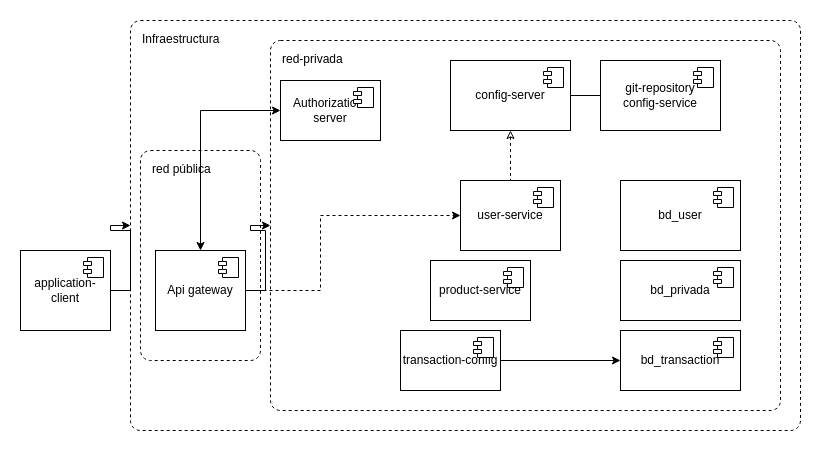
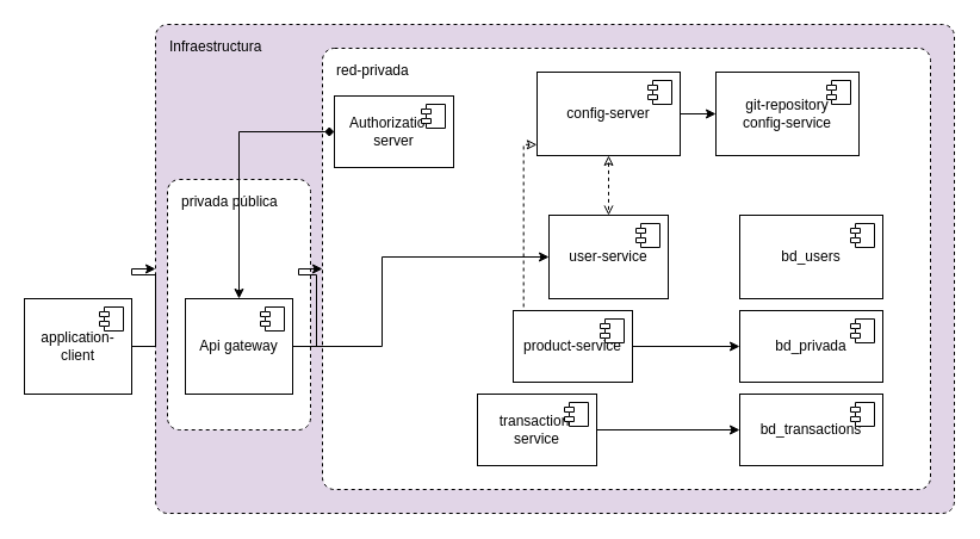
- <mxCell id="2" value="Infraestructura" style="dashed=1;rounded=1;absoluteArcSize=1;arcSize=20;html=1;verticalAlign=top;align=left;spacingTop=5;spacingLeft=10;whiteSpace=wrap;" vertex="1" parent="1"><mxGeometry x="130" y="20" width="670" height="410" as="geometry" /></mxCell>
+ <mxCell id="2" value="Infraestructura" style="dashed=1;rounded=1;absoluteArcSize=1;arcSize=20;html=1;verticalAlign=top;align=left;spacingTop=5;spacingLeft=10;whiteSpace=wrap;fillColor=#e1d5e7;" vertex="1" parent="1"><mxGeometry x="130" y="20" width="670" height="410" as="geometry" /></mxCell>
- <mxCell id="31" style="edgeStyle=orthogonalEdgeStyle;rounded=0;orthogonalLoop=1;jettySize=auto;html=1;entryX=0;entryY=0.5;entryDx=0;entryDy=0;endArrow=none;" edge="1" parent="1" source="33" target="29"><mxGeometry relative="1" as="geometry" /></mxCell>
+ <mxCell id="31" style="edgeStyle=orthogonalEdgeStyle;rounded=0;orthogonalLoop=1;jettySize=auto;html=1;entryX=0;entryY=0.5;entryDx=0;entryDy=0;" edge="1" parent="1" source="33" target="29"><mxGeometry relative="1" as="geometry" /></mxCell>
- <mxCell id="15" style="edgeStyle=orthogonalEdgeStyle;rounded=0;orthogonalLoop=1;jettySize=auto;html=1;entryX=0;entryY=0.5;entryDx=0;entryDy=0;exitX=0.5;exitY=0;exitDx=0;exitDy=0;endArrow=classic;endFill=1;jumpStyle=none;strokeColor=default;startArrow=classic;startFill=1;" edge="1" parent="1" source="16" target="21"><mxGeometry relative="1" as="geometry" /></mxCell>
+ <mxCell id="15" style="edgeStyle=orthogonalEdgeStyle;rounded=0;orthogonalLoop=1;jettySize=auto;html=1;entryX=0;entryY=0.5;entryDx=0;entryDy=0;exitX=0.5;exitY=0;exitDx=0;exitDy=0;endArrow=diamond;endFill=1;jumpStyle=none;strokeColor=default;startArrow=classic;startFill=1;" edge="1" parent="1" source="16" target="21"><mxGeometry relative="1" as="geometry" /></mxCell>
- <mxCell id="3" value="red pública" style="dashed=1;rounded=1;absoluteArcSize=1;arcSize=20;html=1;verticalAlign=top;align=left;spacingTop=5;spacingLeft=10;whiteSpace=wrap;" vertex="1" parent="1"><mxGeometry x="140" y="150" width="120" height="210" as="geometry" /></mxCell>
+ <mxCell id="3" value="privada pública" style="dashed=1;rounded=1;absoluteArcSize=1;arcSize=20;html=1;verticalAlign=top;align=left;spacingTop=5;spacingLeft=10;whiteSpace=wrap;" vertex="1" parent="1"><mxGeometry x="140" y="150" width="120" height="210" as="geometry" /></mxCell>
- <mxCell id="32" style="edgeStyle=orthogonalEdgeStyle;rounded=0;orthogonalLoop=1;jettySize=auto;html=1;entryX=0.5;entryY=0;entryDx=0;entryDy=0;dashed=1;startArrow=classic;startFill=0;endArrow=none;endFill=1;" edge="1" parent="1" source="33" target="5"><mxGeometry relative="1" as="geometry" /></mxCell>
+ <mxCell id="32" style="edgeStyle=orthogonalEdgeStyle;rounded=0;orthogonalLoop=1;jettySize=auto;html=1;entryX=0.5;entryY=0;entryDx=0;entryDy=0;dashed=1;startArrow=classic;startFill=0;endArrow=open;endFill=1;" edge="1" parent="1" source="33" target="5"><mxGeometry relative="1" as="geometry" /></mxCell>
+ <mxCell id="35" style="edgeStyle=orthogonalEdgeStyle;rounded=0;orthogonalLoop=1;jettySize=auto;html=1;entryX=0.087;entryY=-0.022;entryDx=0;entryDy=0;entryPerimeter=0;exitX=-0.001;exitY=0.869;exitDx=0;exitDy=0;exitPerimeter=0;dashed=1;startArrow=classic;startFill=0;endArrow=none;" edge="1" parent="1" source="33" target="8"><mxGeometry relative="1" as="geometry"><Array as="points"><mxPoint x="439" y="121" /></Array></mxGeometry></mxCell>
- <mxCell id="13" style="edgeStyle=orthogonalEdgeStyle;rounded=0;orthogonalLoop=1;jettySize=auto;html=1;entryX=0;entryY=0.5;entryDx=0;entryDy=0;dashed=1;" edge="1" parent="1" source="16" target="5"><mxGeometry relative="1" as="geometry"><Array as="points"><mxPoint x="320" y="290" /><mxPoint x="320" y="215" /></Array></mxGeometry></mxCell>
+ <mxCell id="13" style="edgeStyle=orthogonalEdgeStyle;rounded=0;orthogonalLoop=1;jettySize=auto;html=1;entryX=0;entryY=0.5;entryDx=0;entryDy=0;" edge="1" parent="1" source="16" target="5"><mxGeometry relative="1" as="geometry"><Array as="points"><mxPoint x="320" y="290" /><mxPoint x="320" y="215" /></Array></mxGeometry></mxCell>
- <mxCell id="23" value="bd_user" style="html=1;dropTarget=0;whiteSpace=wrap;" vertex="1" parent="1"><mxGeometry x="620" y="180" width="120" height="70" as="geometry" /></mxCell>
+ <mxCell id="23" value="bd_users" style="html=1;dropTarget=0;whiteSpace=wrap;" vertex="1" parent="1"><mxGeometry x="620" y="180" width="120" height="70" as="geometry" /></mxCell>
+ <mxCell id="7" style="edgeStyle=orthogonalEdgeStyle;rounded=0;orthogonalLoop=1;jettySize=auto;html=1;entryX=0;entryY=0.5;entryDx=0;entryDy=0;" edge="1" parent="1" source="8" target="25"><mxGeometry relative="1" as="geometry" /></mxCell>
- <mxCell id="11" value="transaction-config" style="html=1;dropTarget=0;whiteSpace=wrap;" vertex="1" parent="1"><mxGeometry x="400" y="330" width="100" height="60" as="geometry" /></mxCell>
+ <mxCell id="11" value="transaction-service" style="html=1;dropTarget=0;whiteSpace=wrap;" vertex="1" parent="1"><mxGeometry x="400" y="330" width="100" height="60" as="geometry" /></mxCell>
- <mxCell id="27" value="bd_transaction" style="html=1;dropTarget=0;whiteSpace=wrap;" vertex="1" parent="1"><mxGeometry x="620" y="330" width="120" height="60" as="geometry" /></mxCell>
+ <mxCell id="27" value="bd_transactions" style="html=1;dropTarget=0;whiteSpace=wrap;" vertex="1" parent="1"><mxGeometry x="620" y="330" width="120" height="60" as="geometry" /></mxCell>
